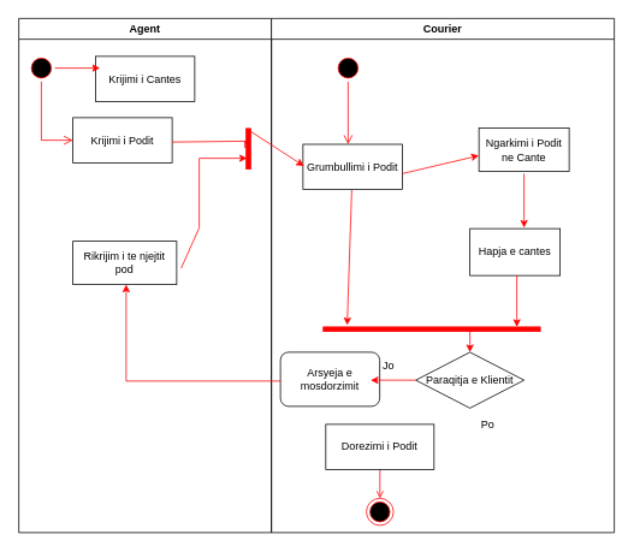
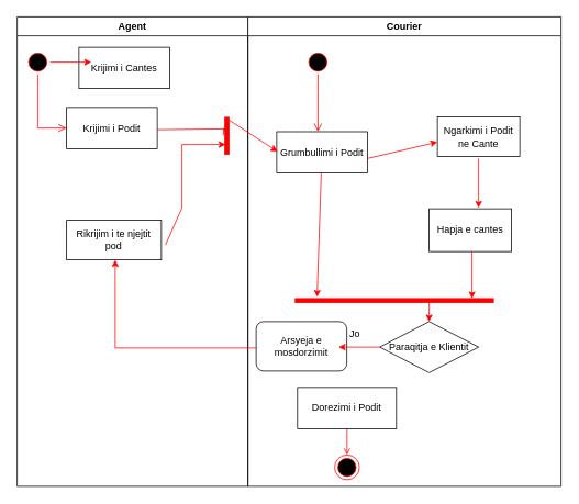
- <mxCell id="7" value="Krijimi i Cantes" style="" vertex="1" parent="2"><mxGeometry x="85" y="42" width="110" height="50" as="geometry" /></mxCell>
+ <mxCell id="7" value="Krijimi i Cantes" style="" vertex="1" parent="2"><mxGeometry x="75" y="37" width="110" height="50" as="geometry" /></mxCell>
- <mxCell id="23" value="Po" style="text;html=1;strokeColor=none;fillColor=none;align=center;verticalAlign=middle;whiteSpace=wrap;rounded=0;fontColor=#000000;" vertex="1" parent="9"><mxGeometry x="210" y="434.75" width="60" height="30" as="geometry" /></mxCell>
